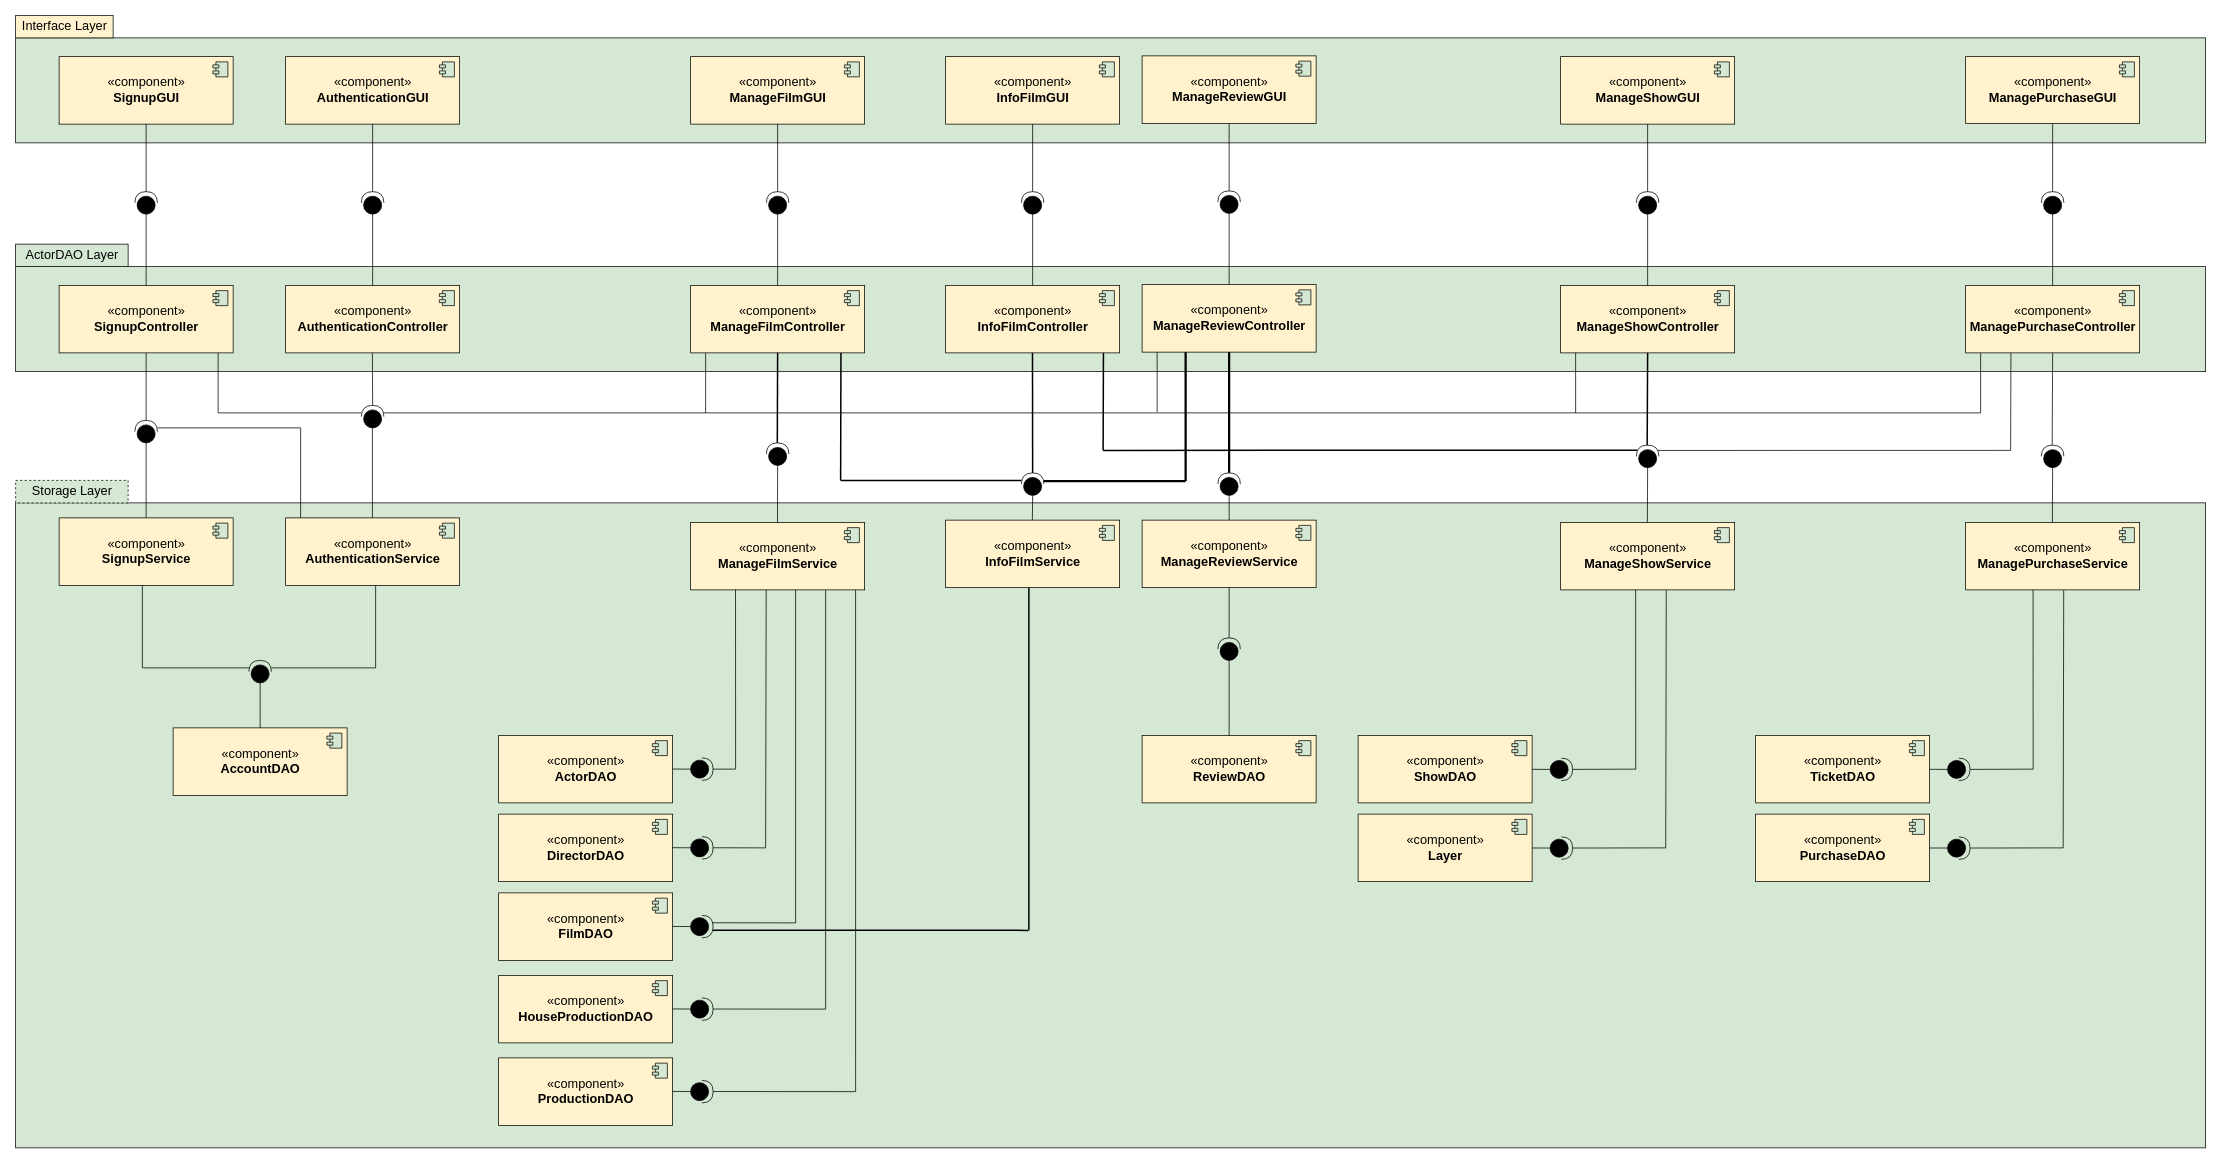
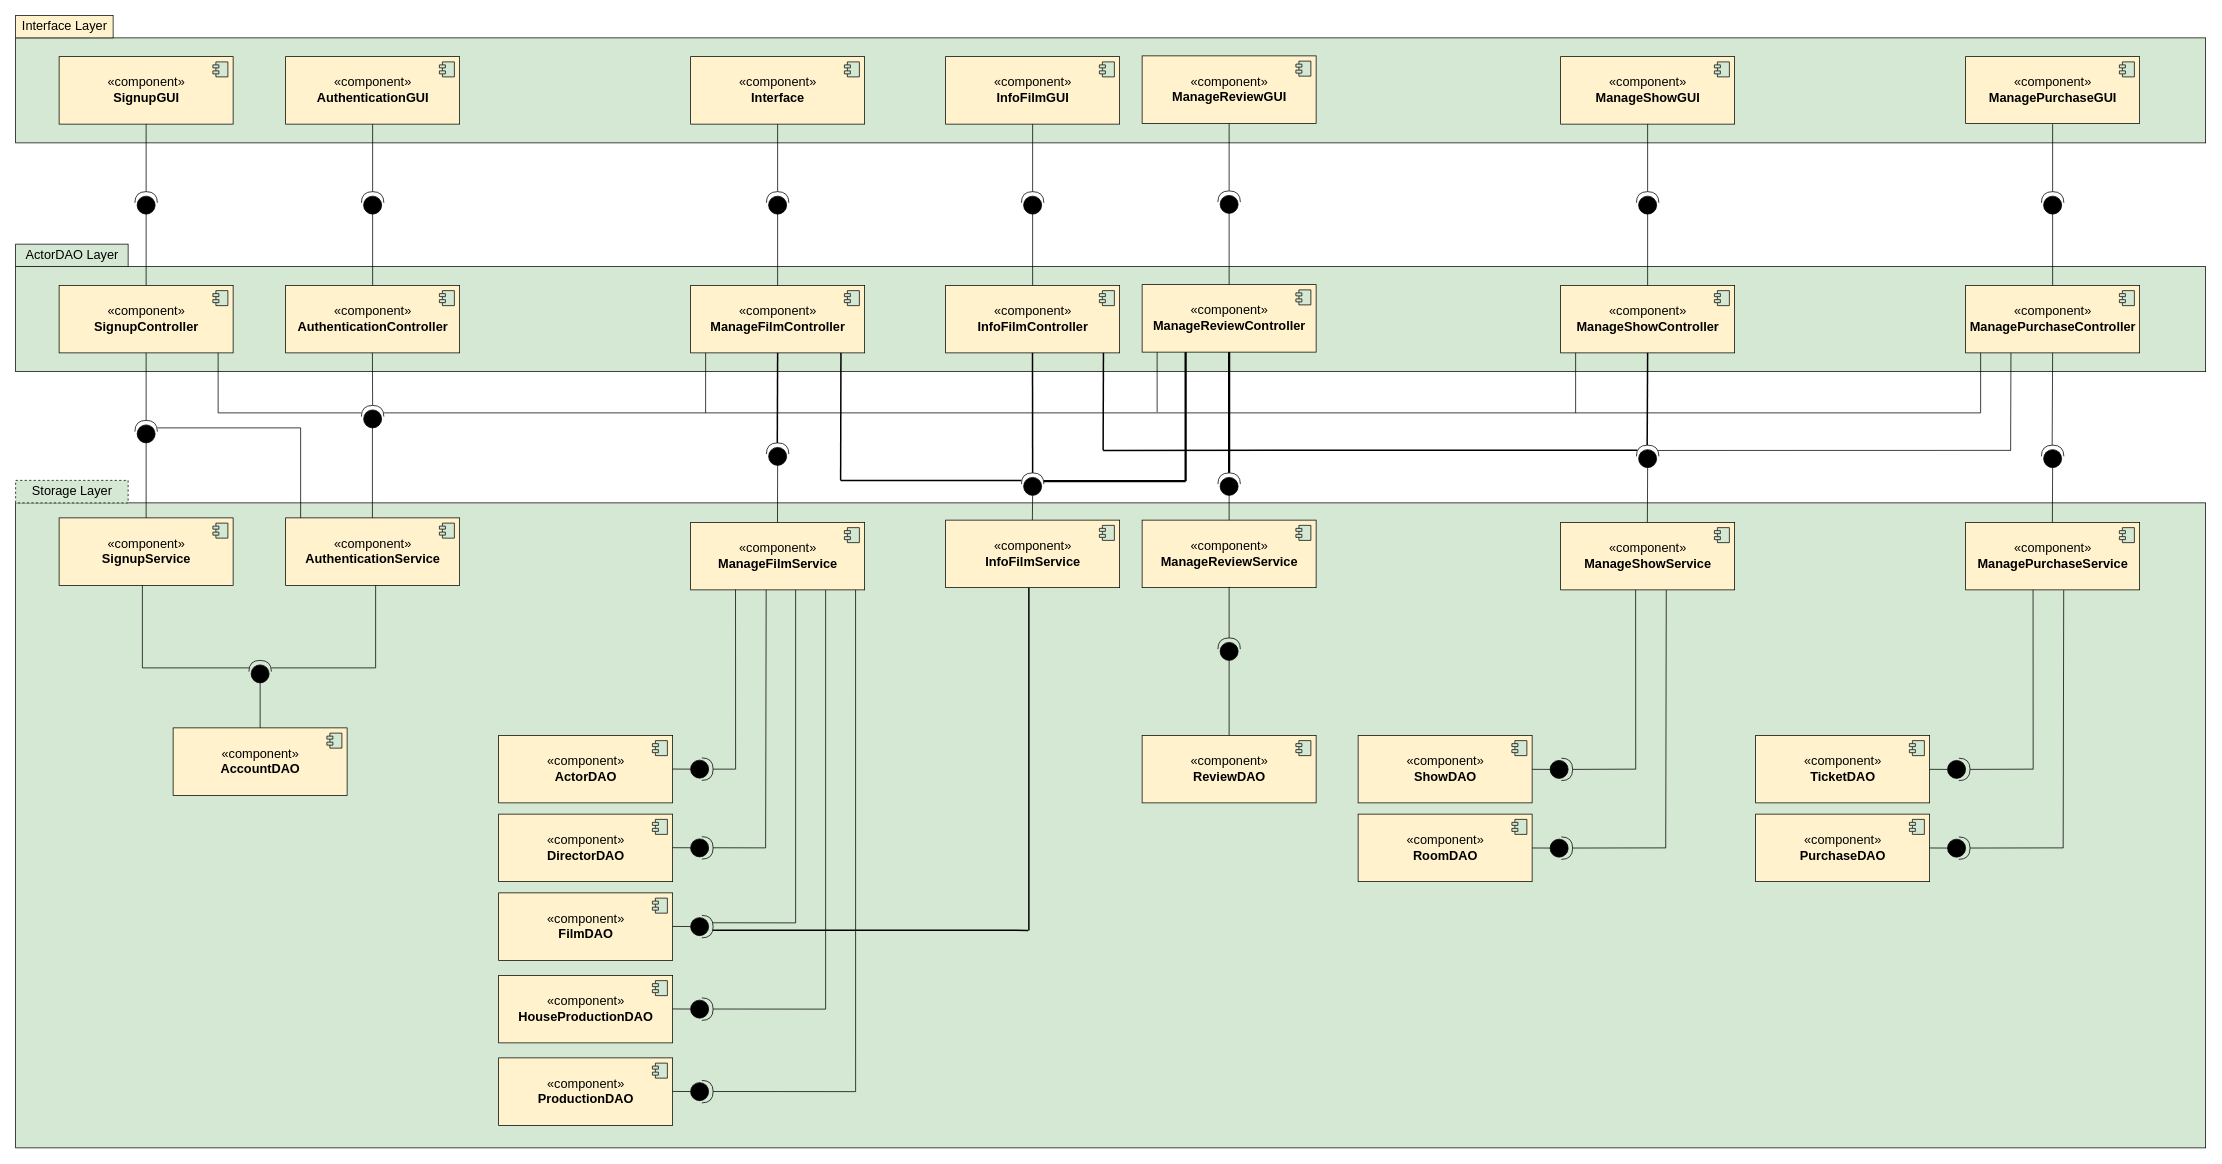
- <mxCell id="16" value="«component»&lt;br&gt;&lt;b&gt;ManageFilmGUI&lt;/b&gt;" style="html=1;dropTarget=0;fontSize=17;fillColor=#fff2cc;strokeColor=#050402;rounded=0;" parent="1" vertex="1"><mxGeometry x="920" y="75" width="232" height="90" as="geometry" /></mxCell>
+ <mxCell id="16" value="«component»&lt;br&gt;&lt;b&gt;Interface&lt;/b&gt;" style="html=1;dropTarget=0;fontSize=17;fillColor=#fff2cc;strokeColor=#050402;rounded=0;" parent="1" vertex="1"><mxGeometry x="920" y="75" width="232" height="90" as="geometry" /></mxCell>
- <mxCell id="58" value="«component»&lt;br&gt;&lt;b&gt;&lt;font style=&quot;font-size: 17px&quot;&gt;Layer&lt;/font&gt;&lt;/b&gt;" style="html=1;dropTarget=0;fontSize=17;fillColor=#fff2cc;strokeColor=#050402;rounded=0;" parent="1" vertex="1"><mxGeometry x="1810" y="1085" width="232" height="90" as="geometry" /></mxCell>
+ <mxCell id="58" value="«component»&lt;br&gt;&lt;b&gt;&lt;font style=&quot;font-size: 17px&quot;&gt;RoomDAO&lt;/font&gt;&lt;/b&gt;" style="html=1;dropTarget=0;fontSize=17;fillColor=#fff2cc;strokeColor=#050402;rounded=0;" parent="1" vertex="1"><mxGeometry x="1810" y="1085" width="232" height="90" as="geometry" /></mxCell>
